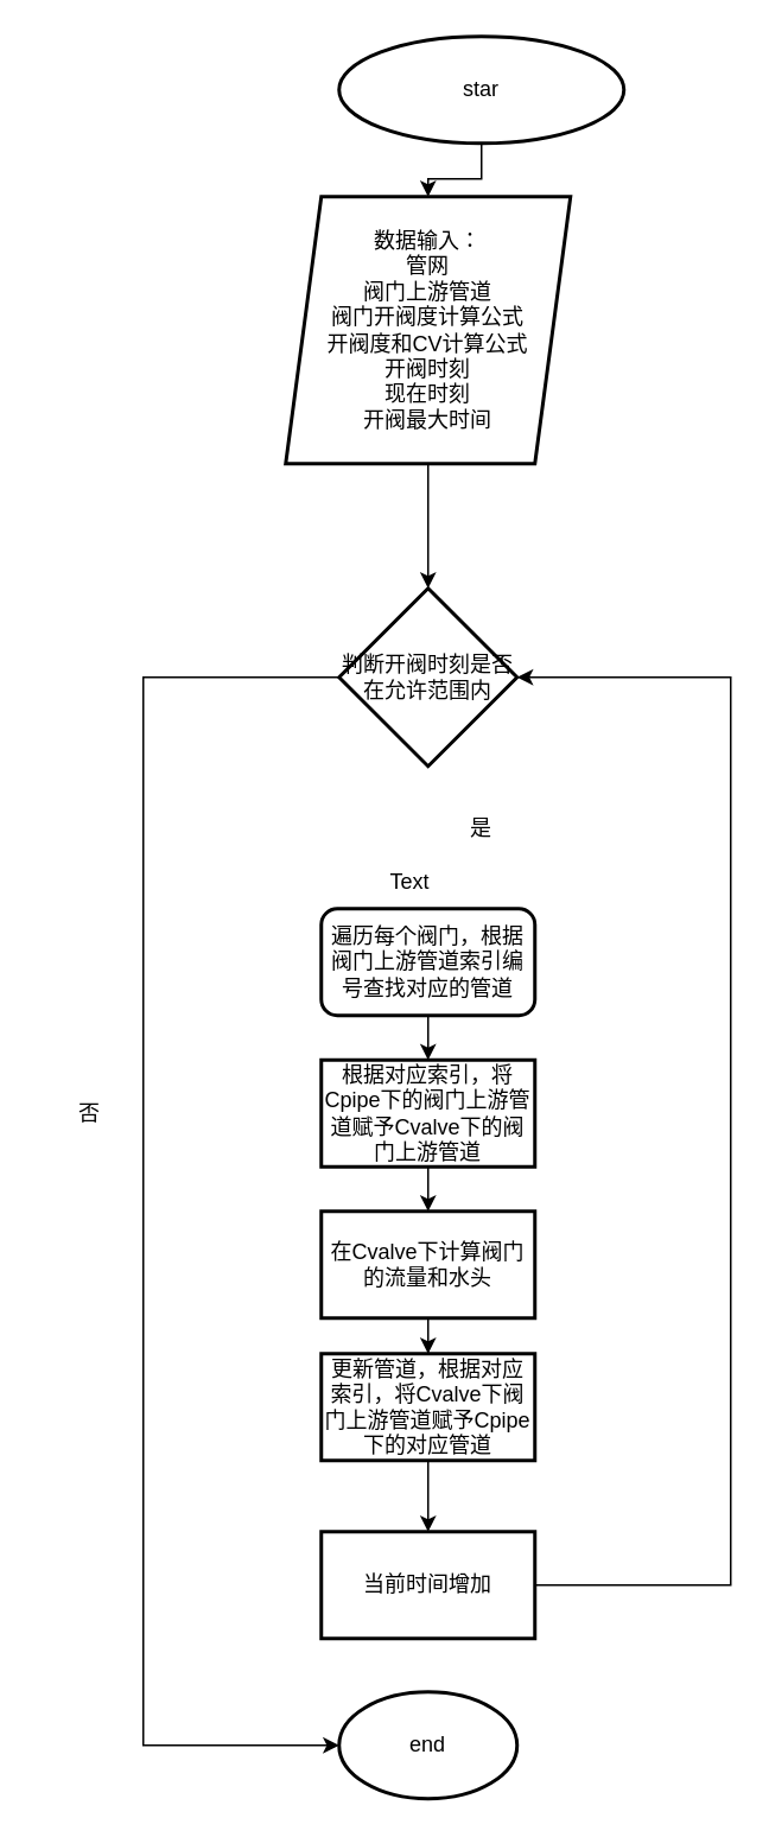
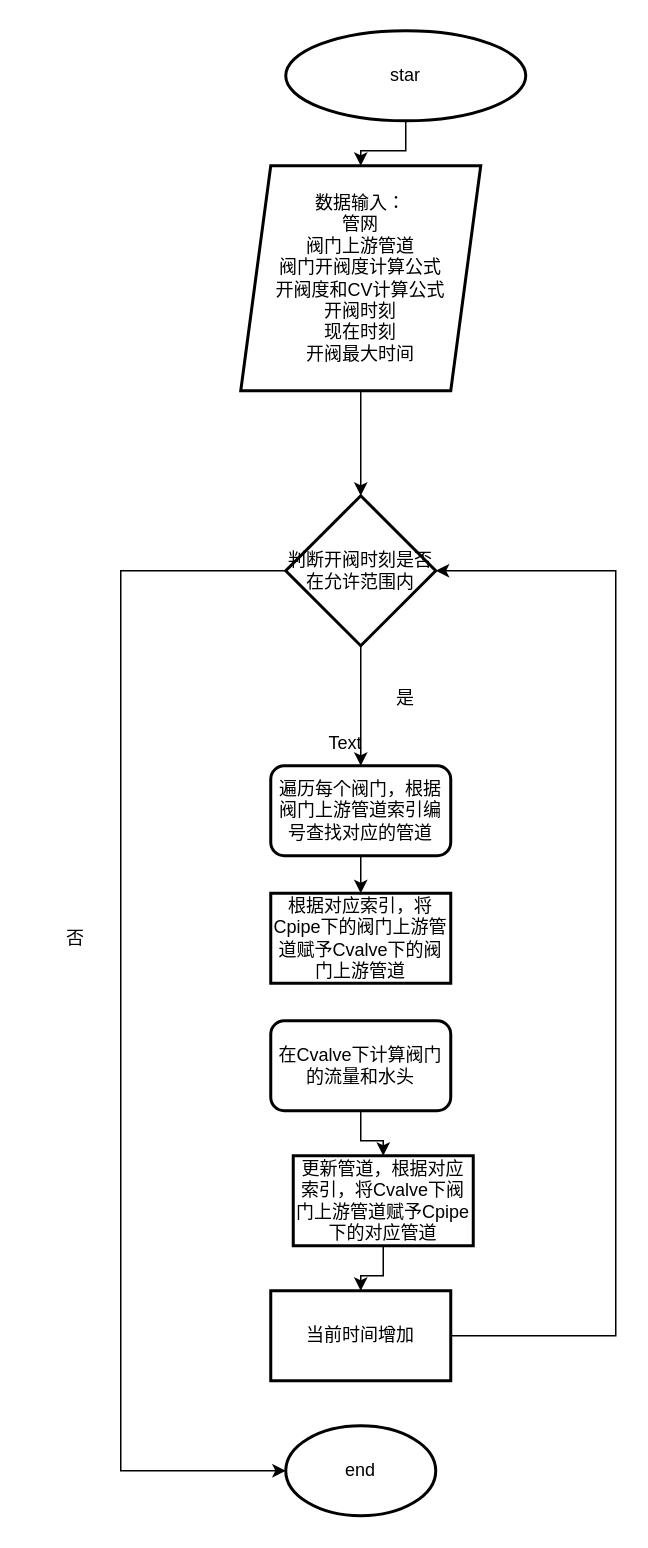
+ <mxCell id="6" value="" style="edgeStyle=orthogonalEdgeStyle;rounded=0;orthogonalLoop=1;jettySize=auto;html=1;exitX=0.5;exitY=1;exitDx=0;exitDy=0;exitPerimeter=0;" edge="1" parent="1" source="10" target="9"><mxGeometry relative="1" as="geometry"><mxPoint x="240" y="540" as="sourcePoint" /></mxGeometry></mxCell>
- <mxCell id="14" value="" style="edgeStyle=orthogonalEdgeStyle;rounded=0;orthogonalLoop=1;jettySize=auto;html=1;" edge="1" parent="1" source="15" target="17"><mxGeometry relative="1" as="geometry" /></mxCell>
- <mxCell id="17" value="在Cvalve下计算阀门的流量和水头" style="whiteSpace=wrap;html=1;strokeWidth=2;" vertex="1" parent="1"><mxGeometry x="180" y="680" width="120" height="60" as="geometry" /></mxCell>
+ <mxCell id="17" value="在Cvalve下计算阀门的流量和水头" style="whiteSpace=wrap;html=1;strokeWidth=2;rounded=1;" vertex="1" parent="1"><mxGeometry x="180" y="680" width="120" height="60" as="geometry" /></mxCell>
- <mxCell id="19" value="更新管道，根据对应索引，将Cvalve下阀门上游管道赋予Cpipe下的对应管道" style="whiteSpace=wrap;html=1;strokeWidth=2;" vertex="1" parent="1"><mxGeometry x="180" y="760" width="120" height="60" as="geometry" /></mxCell>
+ <mxCell id="19" value="更新管道，根据对应索引，将Cvalve下阀门上游管道赋予Cpipe下的对应管道" style="whiteSpace=wrap;html=1;strokeWidth=2;" vertex="1" parent="1"><mxGeometry x="195" y="770" width="120" height="60" as="geometry" /></mxCell>
